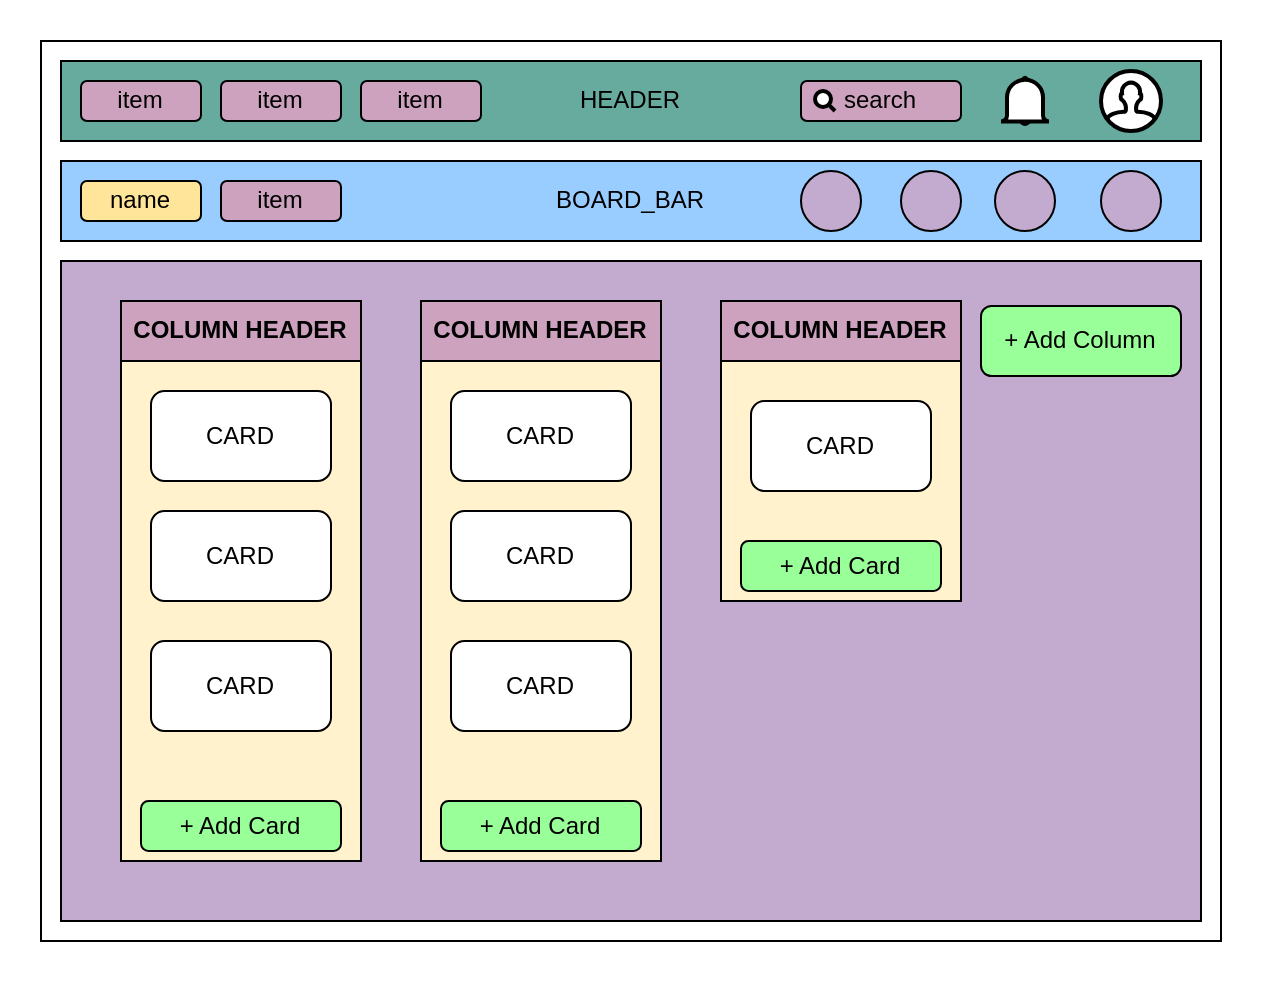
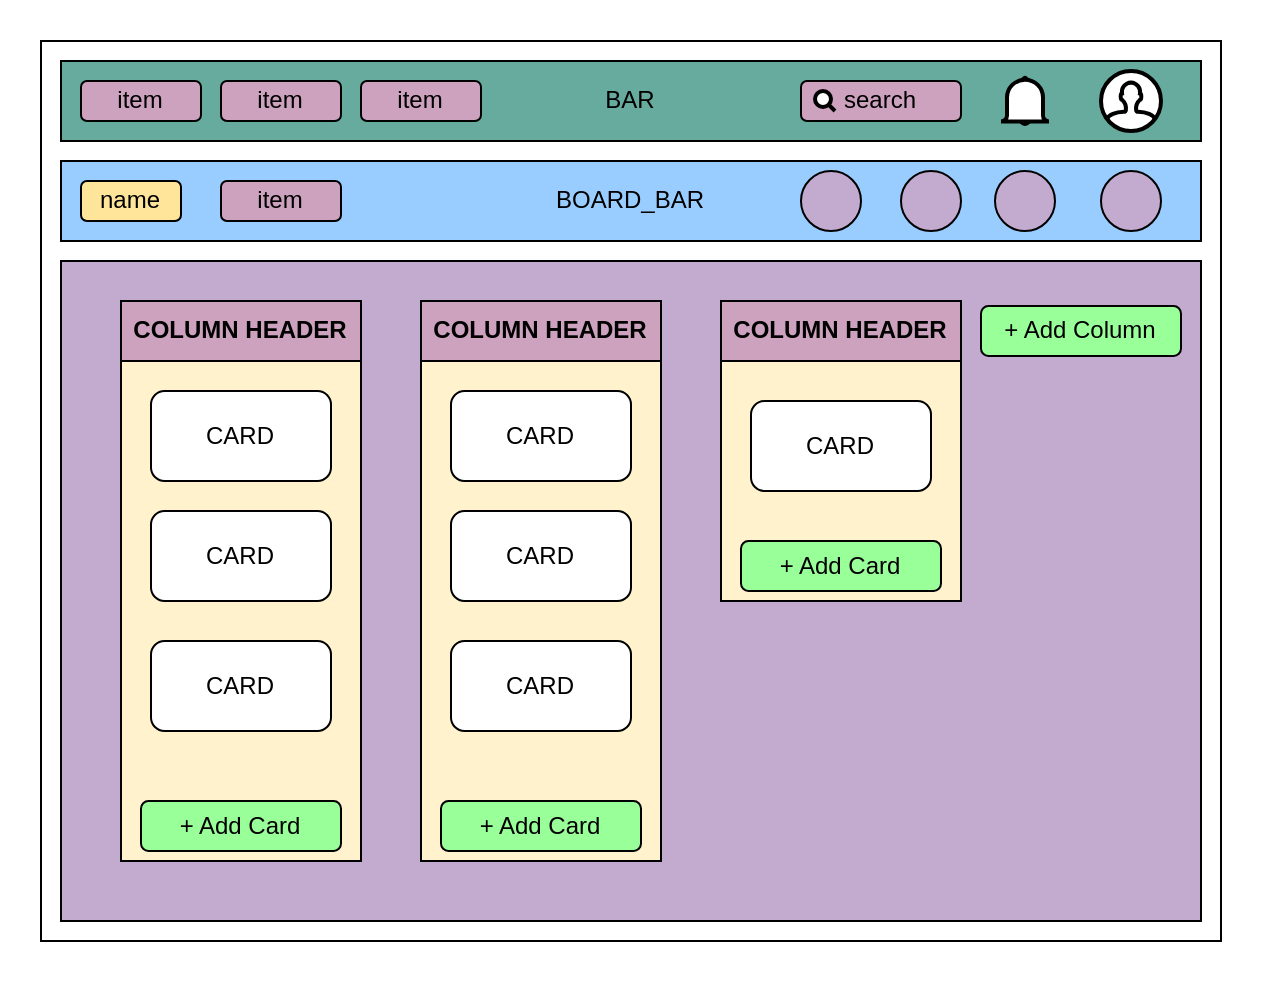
- <mxCell id="6" value="HEADER" style="rounded=0;whiteSpace=wrap;html=1;fillColor=#67AB9F;" vertex="1" parent="1"><mxGeometry x="30" y="30" width="570" height="40" as="geometry" /></mxCell>
+ <mxCell id="6" value="BAR" style="rounded=0;whiteSpace=wrap;html=1;fillColor=#67AB9F;" vertex="1" parent="1"><mxGeometry x="30" y="30" width="570" height="40" as="geometry" /></mxCell>
- <mxCell id="10" value="name" style="rounded=1;whiteSpace=wrap;html=1;fillColor=#FFE599;" vertex="1" parent="1"><mxGeometry x="40" y="90" width="60" height="20" as="geometry" /></mxCell>
+ <mxCell id="10" value="name" style="rounded=1;whiteSpace=wrap;html=1;fillColor=#FFE599;" vertex="1" parent="1"><mxGeometry x="40" y="90" width="50" height="20" as="geometry" /></mxCell>
- <mxCell id="33" value="+ Add Column" style="rounded=1;whiteSpace=wrap;html=1;fillColor=#99FF99;" vertex="1" parent="1"><mxGeometry x="490" y="152.5" width="100" height="35" as="geometry" /></mxCell>
+ <mxCell id="33" value="+ Add Column" style="rounded=1;whiteSpace=wrap;html=1;fillColor=#99FF99;" vertex="1" parent="1"><mxGeometry x="490" y="152.5" width="100" height="25" as="geometry" /></mxCell>
